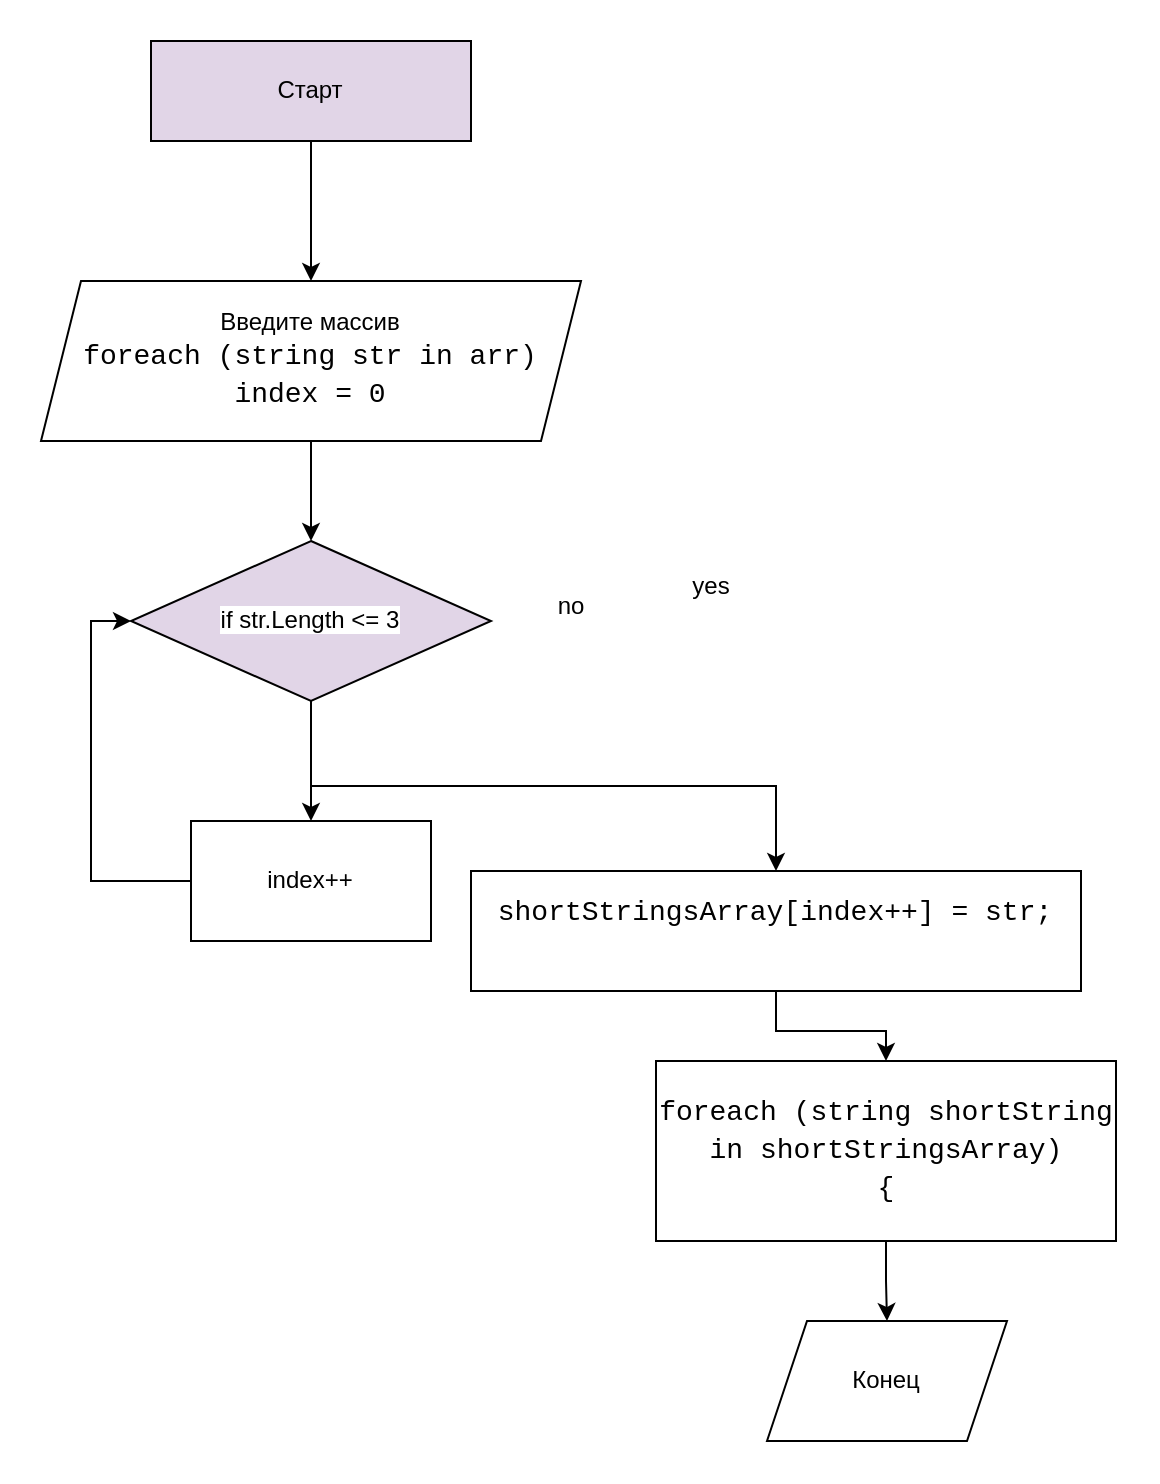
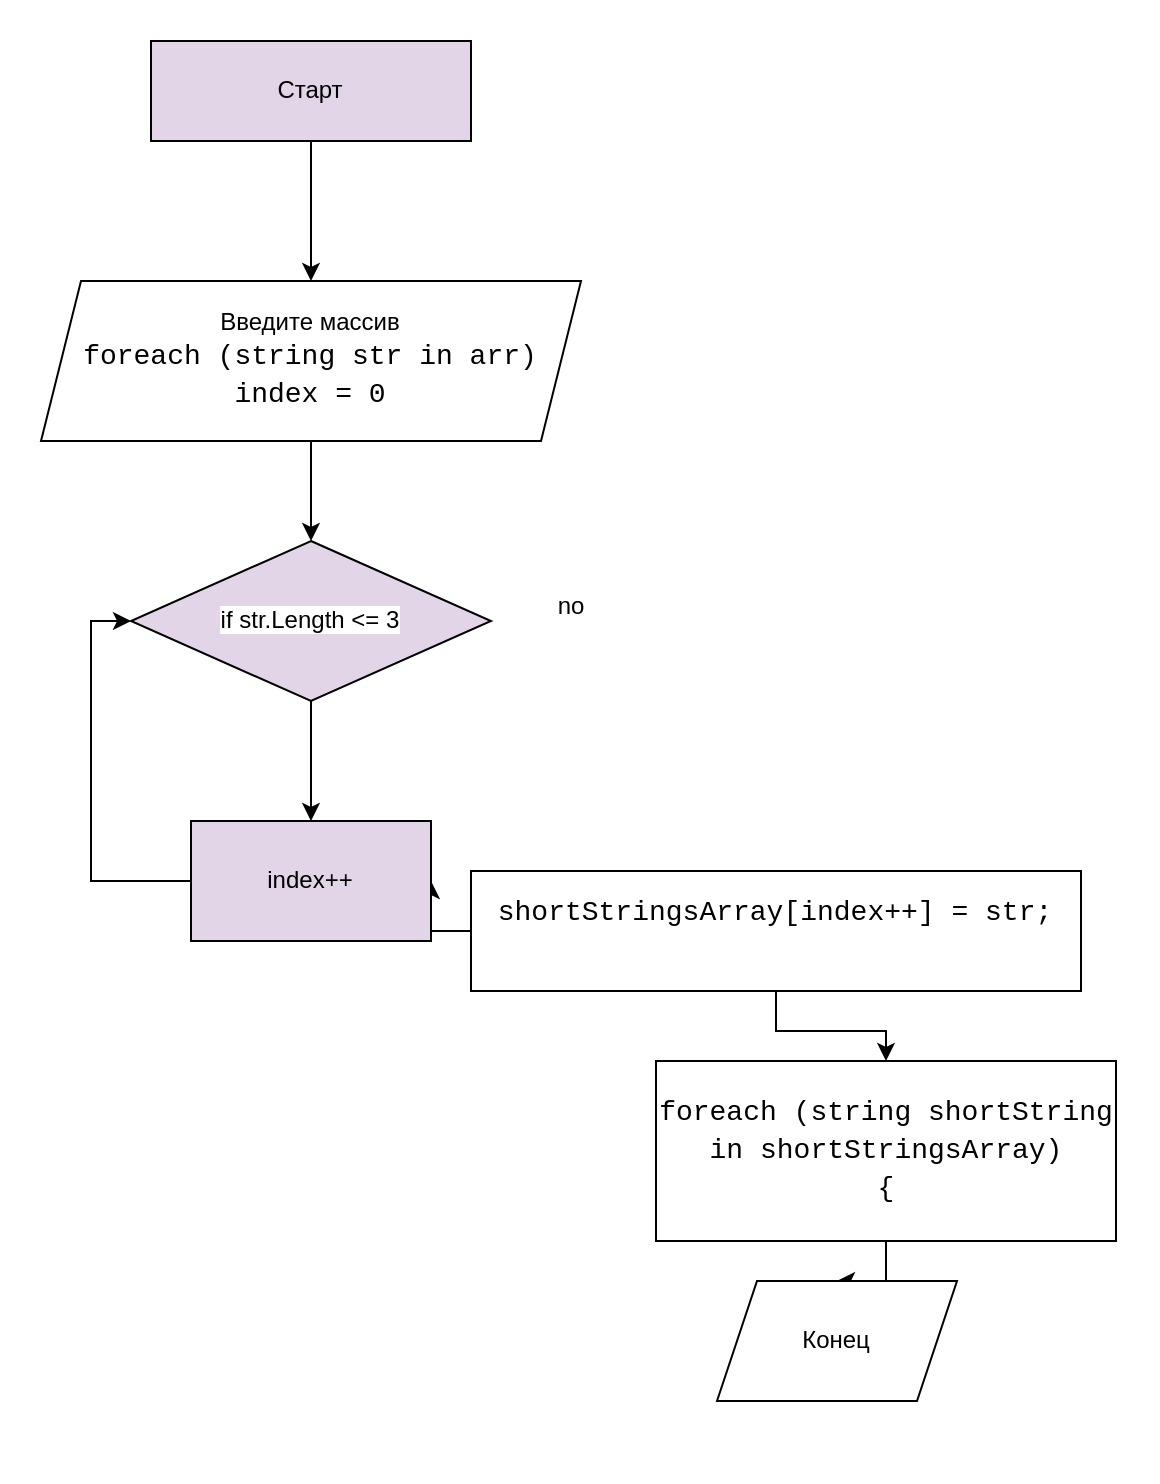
- <mxCell id="14" value="yes" style="text;html=1;align=center;verticalAlign=middle;resizable=0;points=[];autosize=1;strokeColor=none;fillColor=none;" vertex="1" parent="1"><mxGeometry x="335" y="278" width="40" height="30" as="geometry" /></mxCell>
- <mxCell id="6" style="edgeStyle=orthogonalEdgeStyle;rounded=0;orthogonalLoop=1;jettySize=auto;html=1;entryX=0.5;entryY=0;entryDx=0;entryDy=0;" edge="1" parent="1" source="8" target="11"><mxGeometry relative="1" as="geometry" /></mxCell>
- <mxCell id="13" value="index++" style="rounded=0;whiteSpace=wrap;html=1;" vertex="1" parent="1"><mxGeometry x="95" y="410" width="120" height="60" as="geometry" /></mxCell>
+ <mxCell id="13" value="index++" style="rounded=0;whiteSpace=wrap;html=1;fillColor=#e1d5e7;" vertex="1" parent="1"><mxGeometry x="95" y="410" width="120" height="60" as="geometry" /></mxCell>
+ <mxCell id="9" style="edgeStyle=orthogonalEdgeStyle;rounded=0;orthogonalLoop=1;jettySize=auto;html=1;entryX=1;entryY=0.5;entryDx=0;entryDy=0;" edge="1" parent="1" source="11" target="13"><mxGeometry relative="1" as="geometry" /></mxCell>
- <mxCell id="18" value="Конец" style="shape=parallelogram;perimeter=parallelogramPerimeter;whiteSpace=wrap;html=1;fixedSize=1;" vertex="1" parent="1"><mxGeometry x="383" y="660" width="120" height="60" as="geometry" /></mxCell>
+ <mxCell id="18" value="Конец" style="shape=parallelogram;perimeter=parallelogramPerimeter;whiteSpace=wrap;html=1;fixedSize=1;" vertex="1" parent="1"><mxGeometry x="358" y="640" width="120" height="60" as="geometry" /></mxCell>
